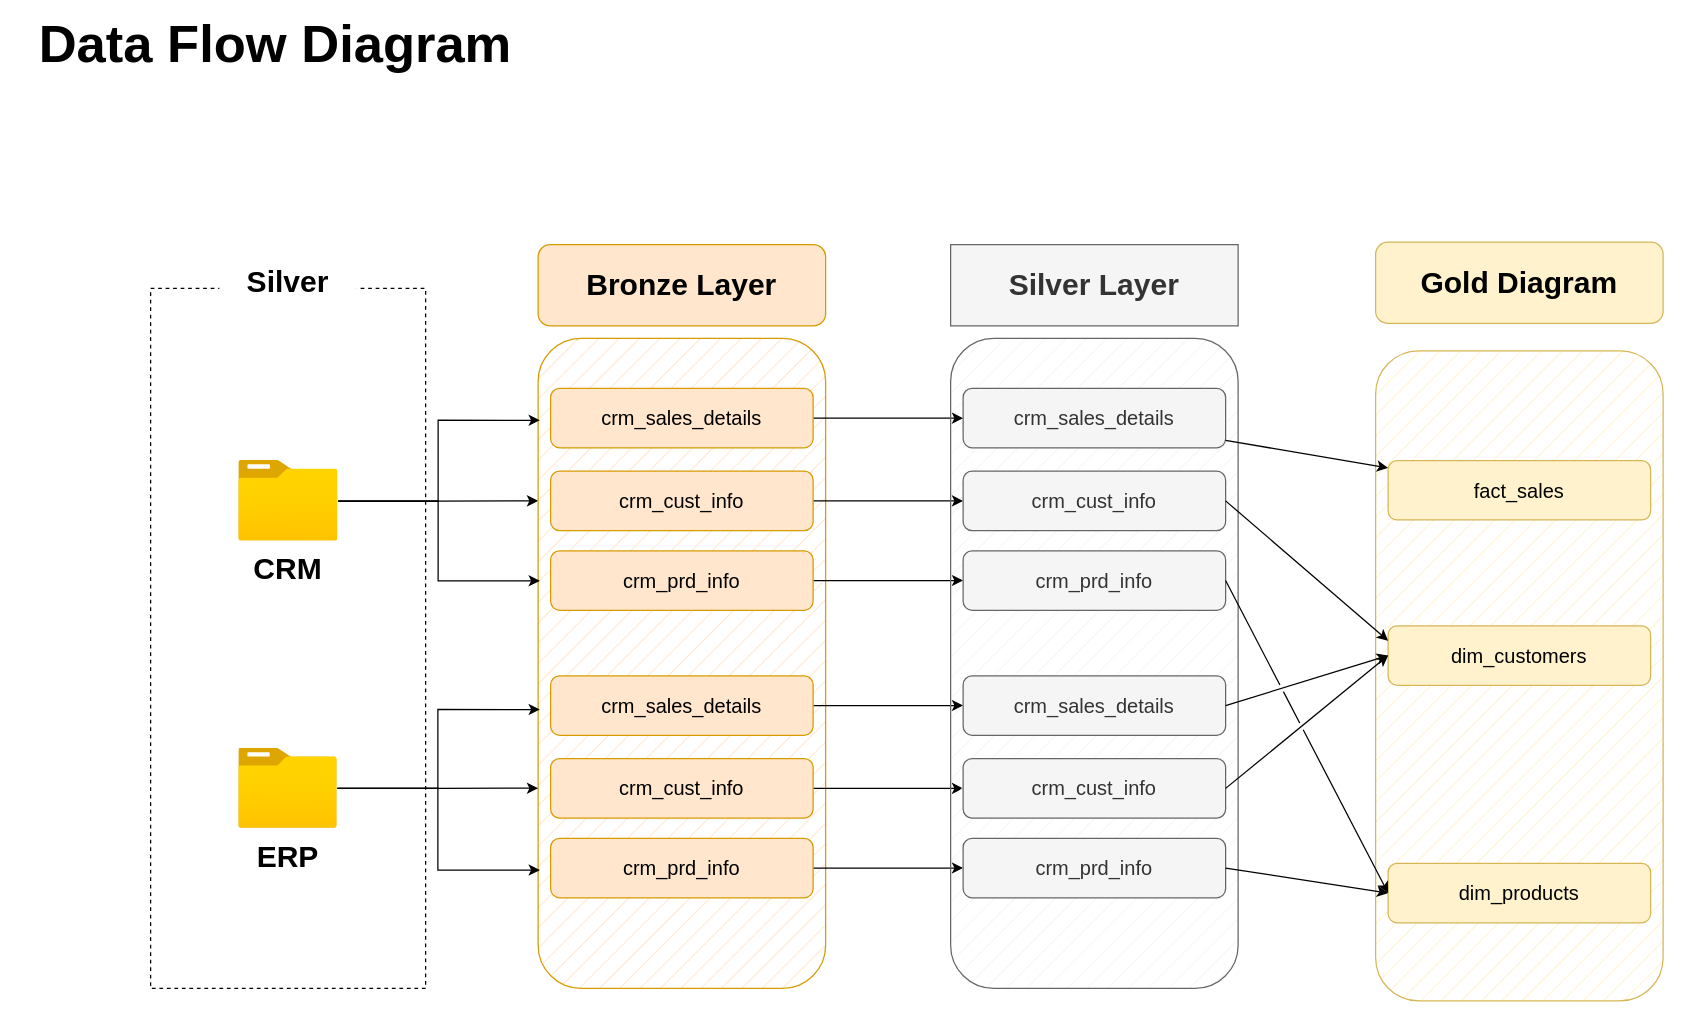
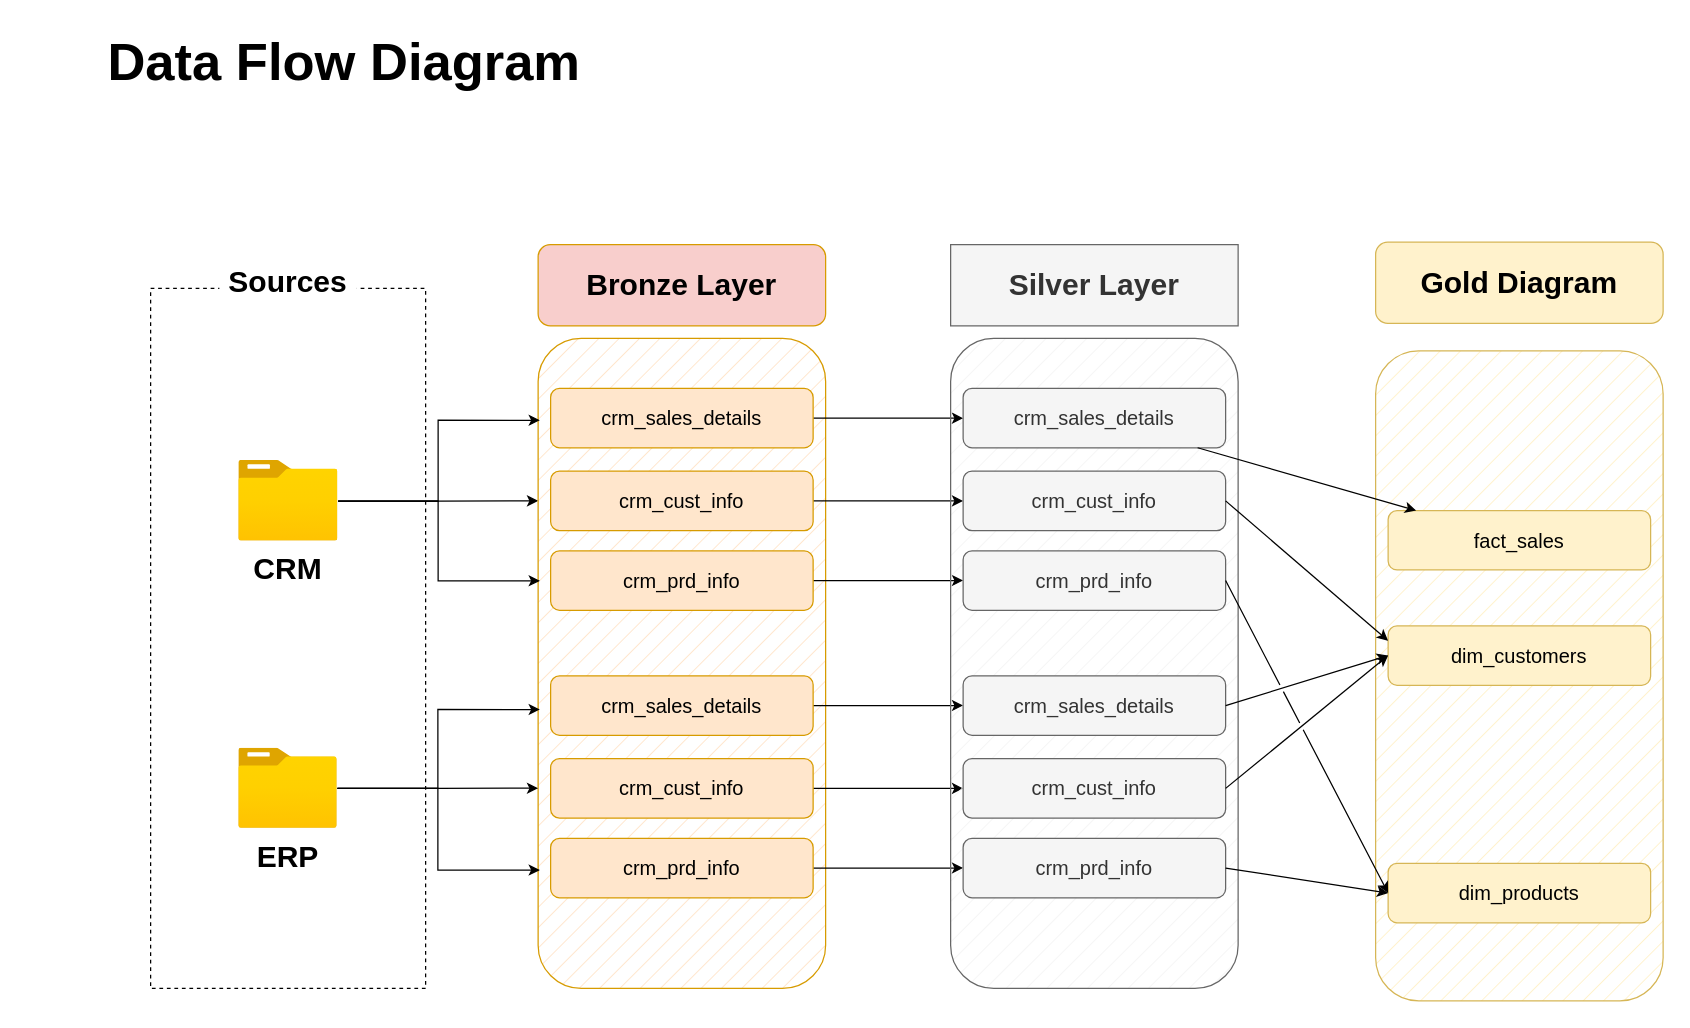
- <mxCell id="47" value="&lt;b&gt;Data Flow Diagram&lt;/b&gt;" style="text;html=1;align=center;verticalAlign=middle;whiteSpace=wrap;rounded=0;fontSize=42;" parent="1" vertex="1"><mxGeometry x="20" y="20" width="400" height="30" as="geometry" /></mxCell>
+ <mxCell id="47" value="&lt;b&gt;Data Flow Diagram&lt;/b&gt;" style="text;html=1;align=center;verticalAlign=middle;whiteSpace=wrap;rounded=0;fontSize=42;" parent="1" vertex="1"><mxGeometry x="75" y="35" width="400" height="30" as="geometry" /></mxCell>
- <mxCell id="3" value="Silver" style="rounded=1;whiteSpace=wrap;html=1;fontSize=24;fontStyle=1;strokeColor=none;" parent="1" vertex="1"><mxGeometry x="175" y="200" width="110" height="50" as="geometry" /></mxCell>
+ <mxCell id="3" value="Sources" style="rounded=1;whiteSpace=wrap;html=1;fontSize=24;fontStyle=1;strokeColor=none;" parent="1" vertex="1"><mxGeometry x="175" y="200" width="110" height="50" as="geometry" /></mxCell>
- <mxCell id="10" value="Bronze Layer" style="rounded=1;whiteSpace=wrap;html=1;fillColor=#ffe6cc;strokeColor=#d79b00;fontSize=24;fontStyle=1" parent="1" vertex="1"><mxGeometry x="430" y="195" width="230" height="65" as="geometry" /></mxCell>
+ <mxCell id="10" value="Bronze Layer" style="rounded=1;whiteSpace=wrap;html=1;fillColor=#f8cecc;strokeColor=#d79b00;fontSize=24;fontStyle=1;" parent="1" vertex="1"><mxGeometry x="430" y="195" width="230" height="65" as="geometry" /></mxCell>
- <mxCell id="38" value="fact_sales" style="rounded=1;whiteSpace=wrap;html=1;fillColor=#fff2cc;strokeColor=#d6b656;fontSize=16;fontStyle=0;" parent="1" vertex="1"><mxGeometry x="1110" y="367.77" width="210" height="47.5" as="geometry" /></mxCell>
+ <mxCell id="38" value="fact_sales" style="rounded=1;whiteSpace=wrap;html=1;fillColor=#fff2cc;strokeColor=#d6b656;fontSize=16;fontStyle=0;" parent="1" vertex="1"><mxGeometry x="1110" y="407.77" width="210" height="47.5" as="geometry" /></mxCell>
